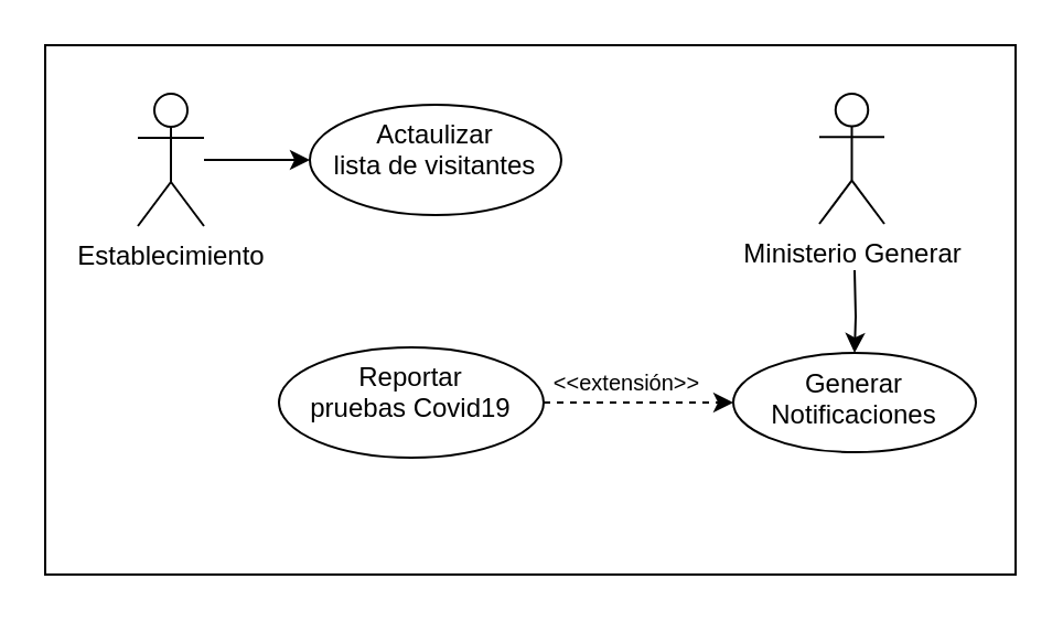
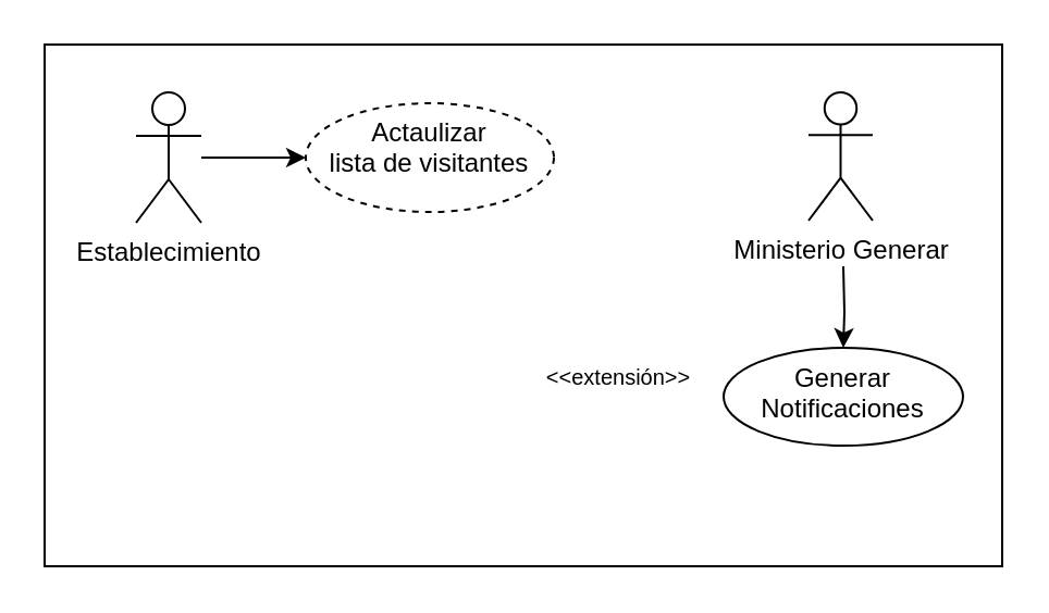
- <mxCell id="6" value="Actaulizar&lt;br&gt;lista de visitantes" style="ellipse;whiteSpace=wrap;html=1;verticalAlign=top;" parent="1" vertex="1"><mxGeometry x="140" y="47" width="114" height="50" as="geometry" /></mxCell>
+ <mxCell id="6" value="Actaulizar&lt;br&gt;lista de visitantes" style="ellipse;whiteSpace=wrap;html=1;verticalAlign=top;dashed=1;" parent="1" vertex="1"><mxGeometry x="140" y="47" width="114" height="50" as="geometry" /></mxCell>
- <mxCell id="8" value="Reportar&lt;br&gt;pruebas Covid19" style="ellipse;whiteSpace=wrap;html=1;verticalAlign=top;" parent="1" vertex="1"><mxGeometry x="126" y="157" width="120" height="50" as="geometry" /></mxCell>
- <mxCell id="7" style="edgeStyle=orthogonalEdgeStyle;rounded=0;orthogonalLoop=1;jettySize=auto;html=1;exitX=1;exitY=0.5;exitDx=0;exitDy=0;entryX=0;entryY=0.5;entryDx=0;entryDy=0;dashed=1;" parent="1" source="8" target="9" edge="1"><mxGeometry relative="1" as="geometry" /></mxCell>
